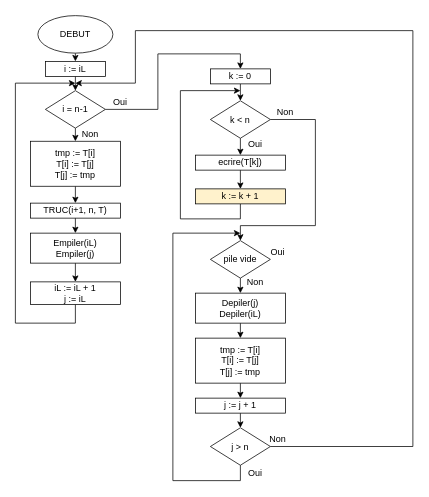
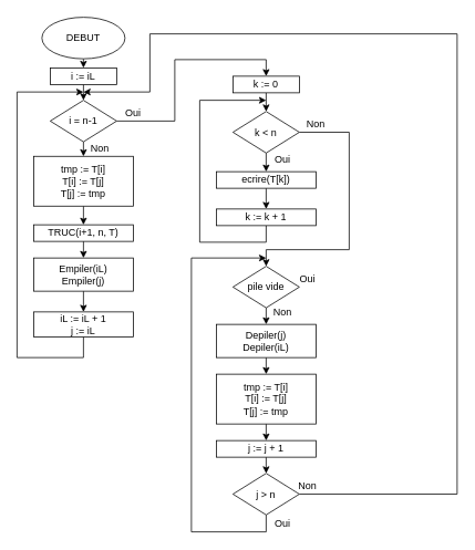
- <mxCell id="21" value="k := k + 1" style="rounded=0;whiteSpace=wrap;html=1;fillColor=#fff2cc;" vertex="1" parent="1"><mxGeometry x="260" y="251" width="120" height="20" as="geometry" /></mxCell>
+ <mxCell id="21" value="k := k + 1" style="rounded=0;whiteSpace=wrap;html=1;" vertex="1" parent="1"><mxGeometry x="260" y="251" width="120" height="20" as="geometry" /></mxCell>
